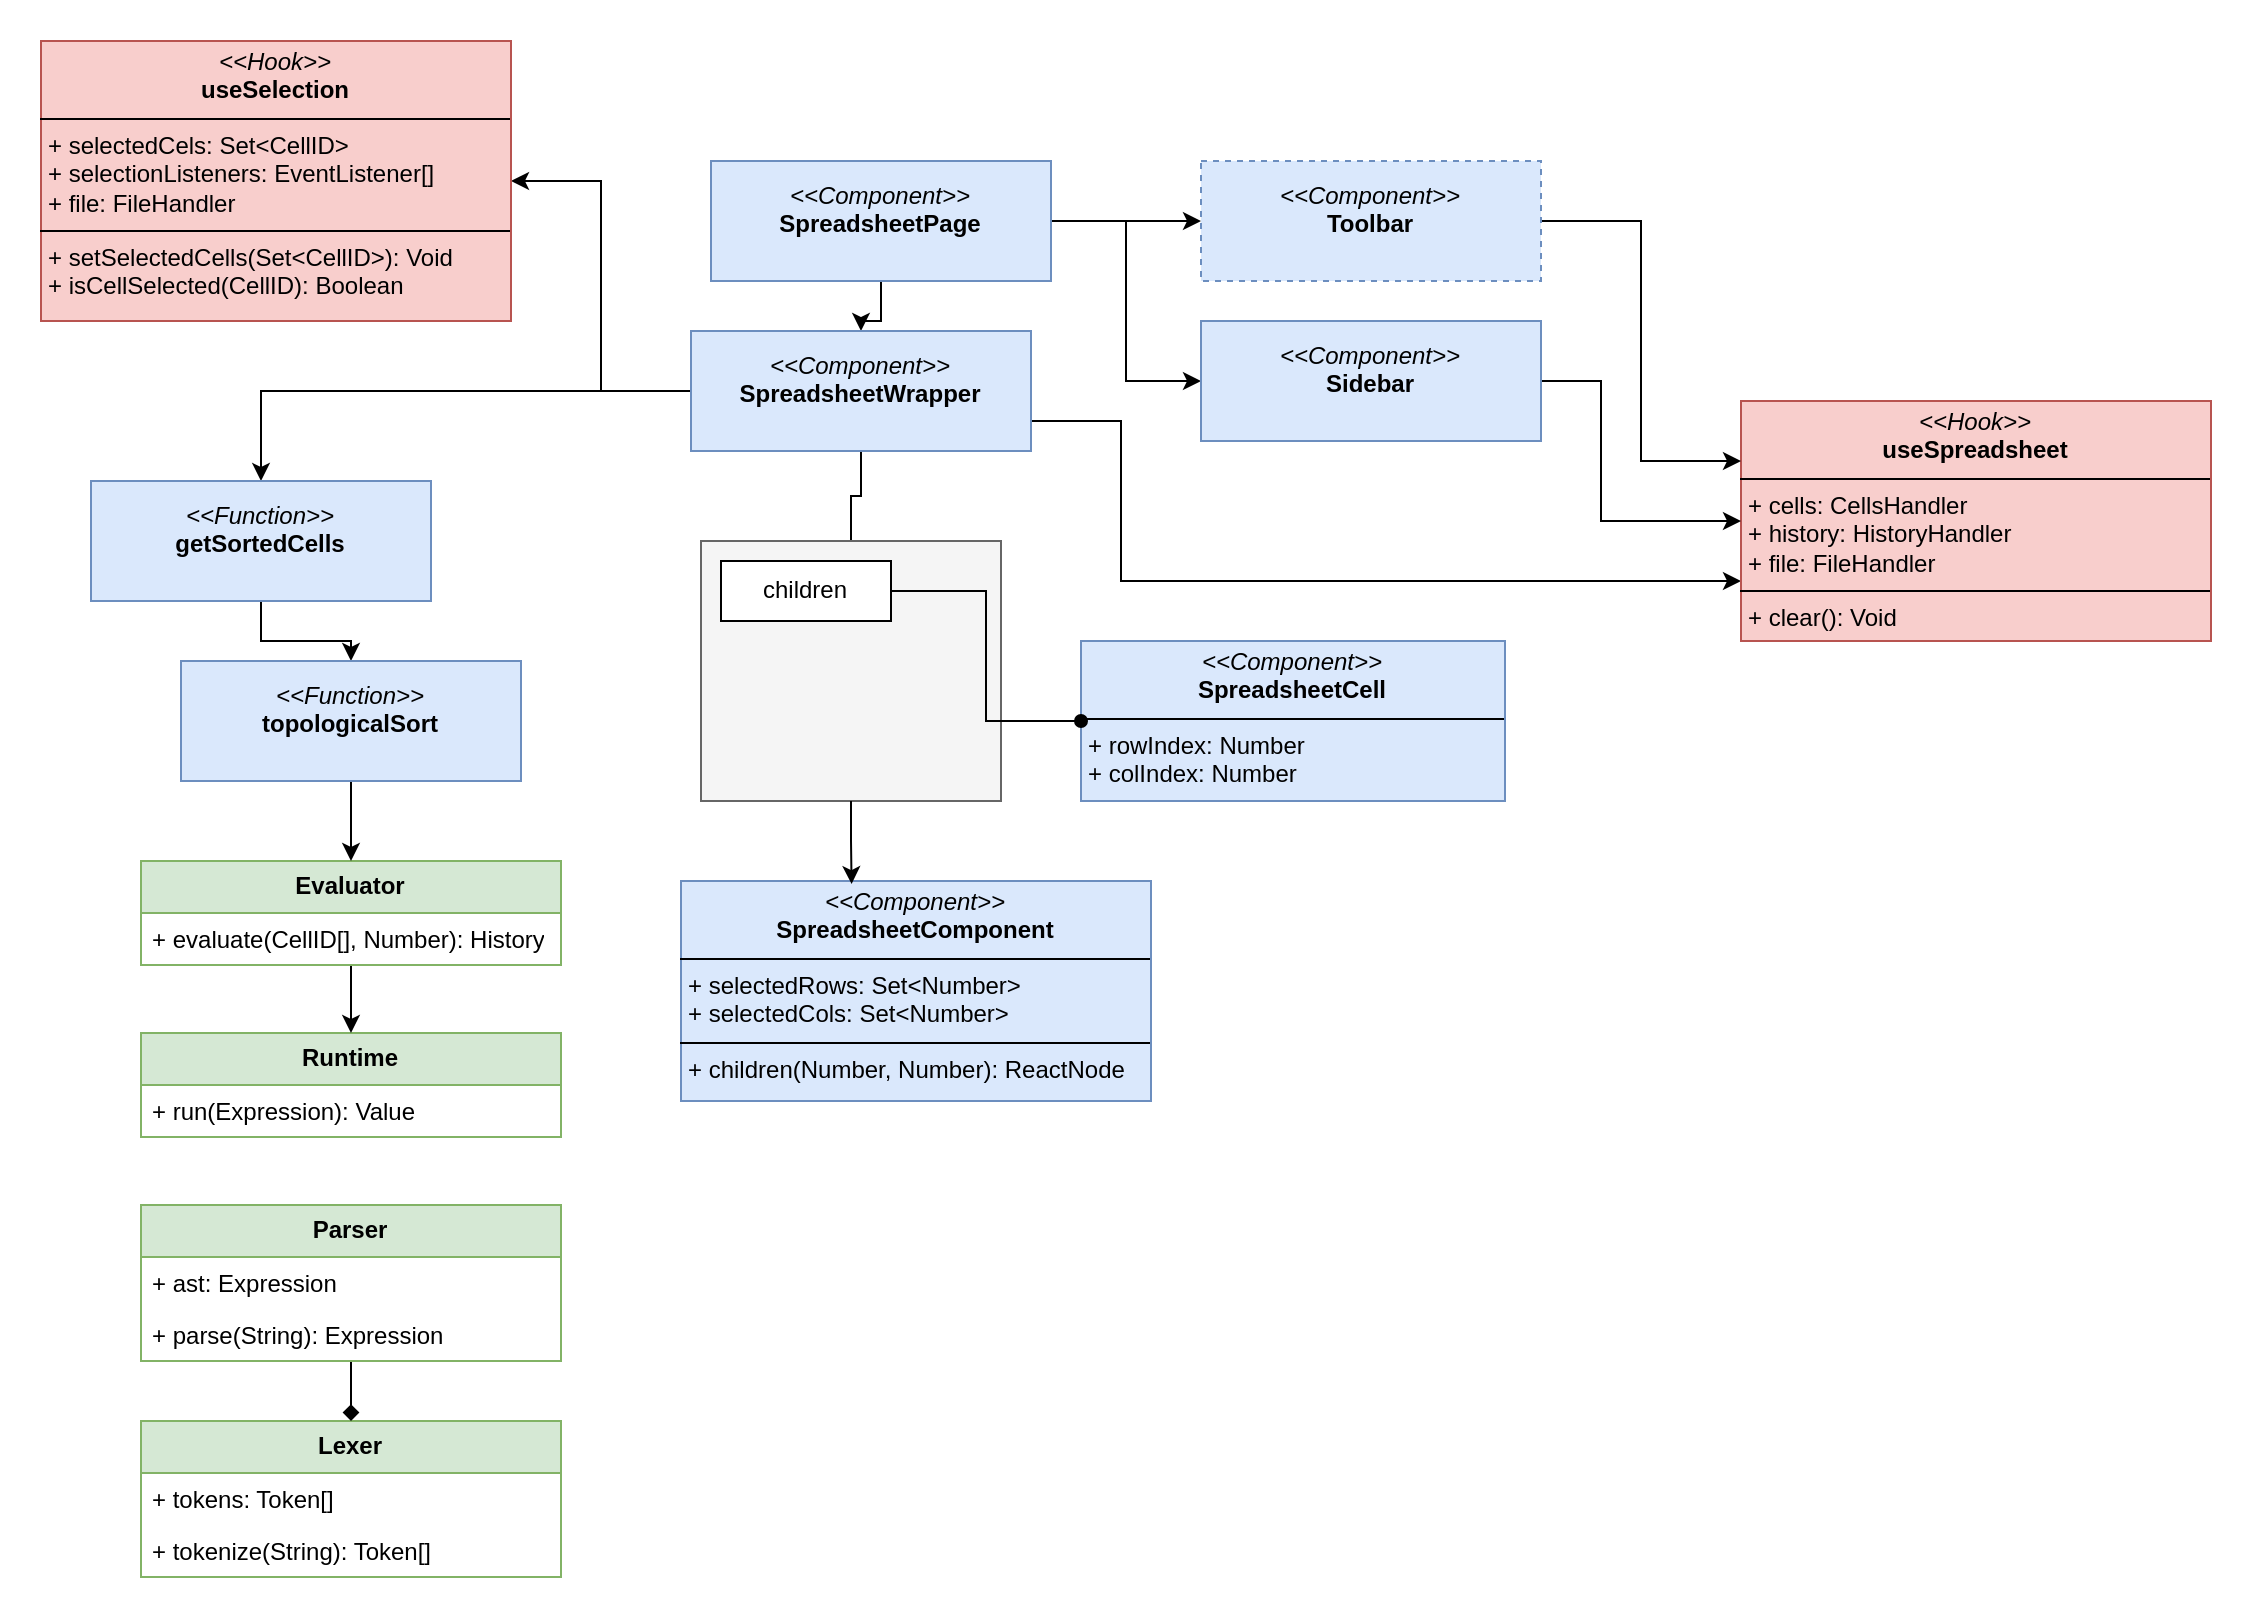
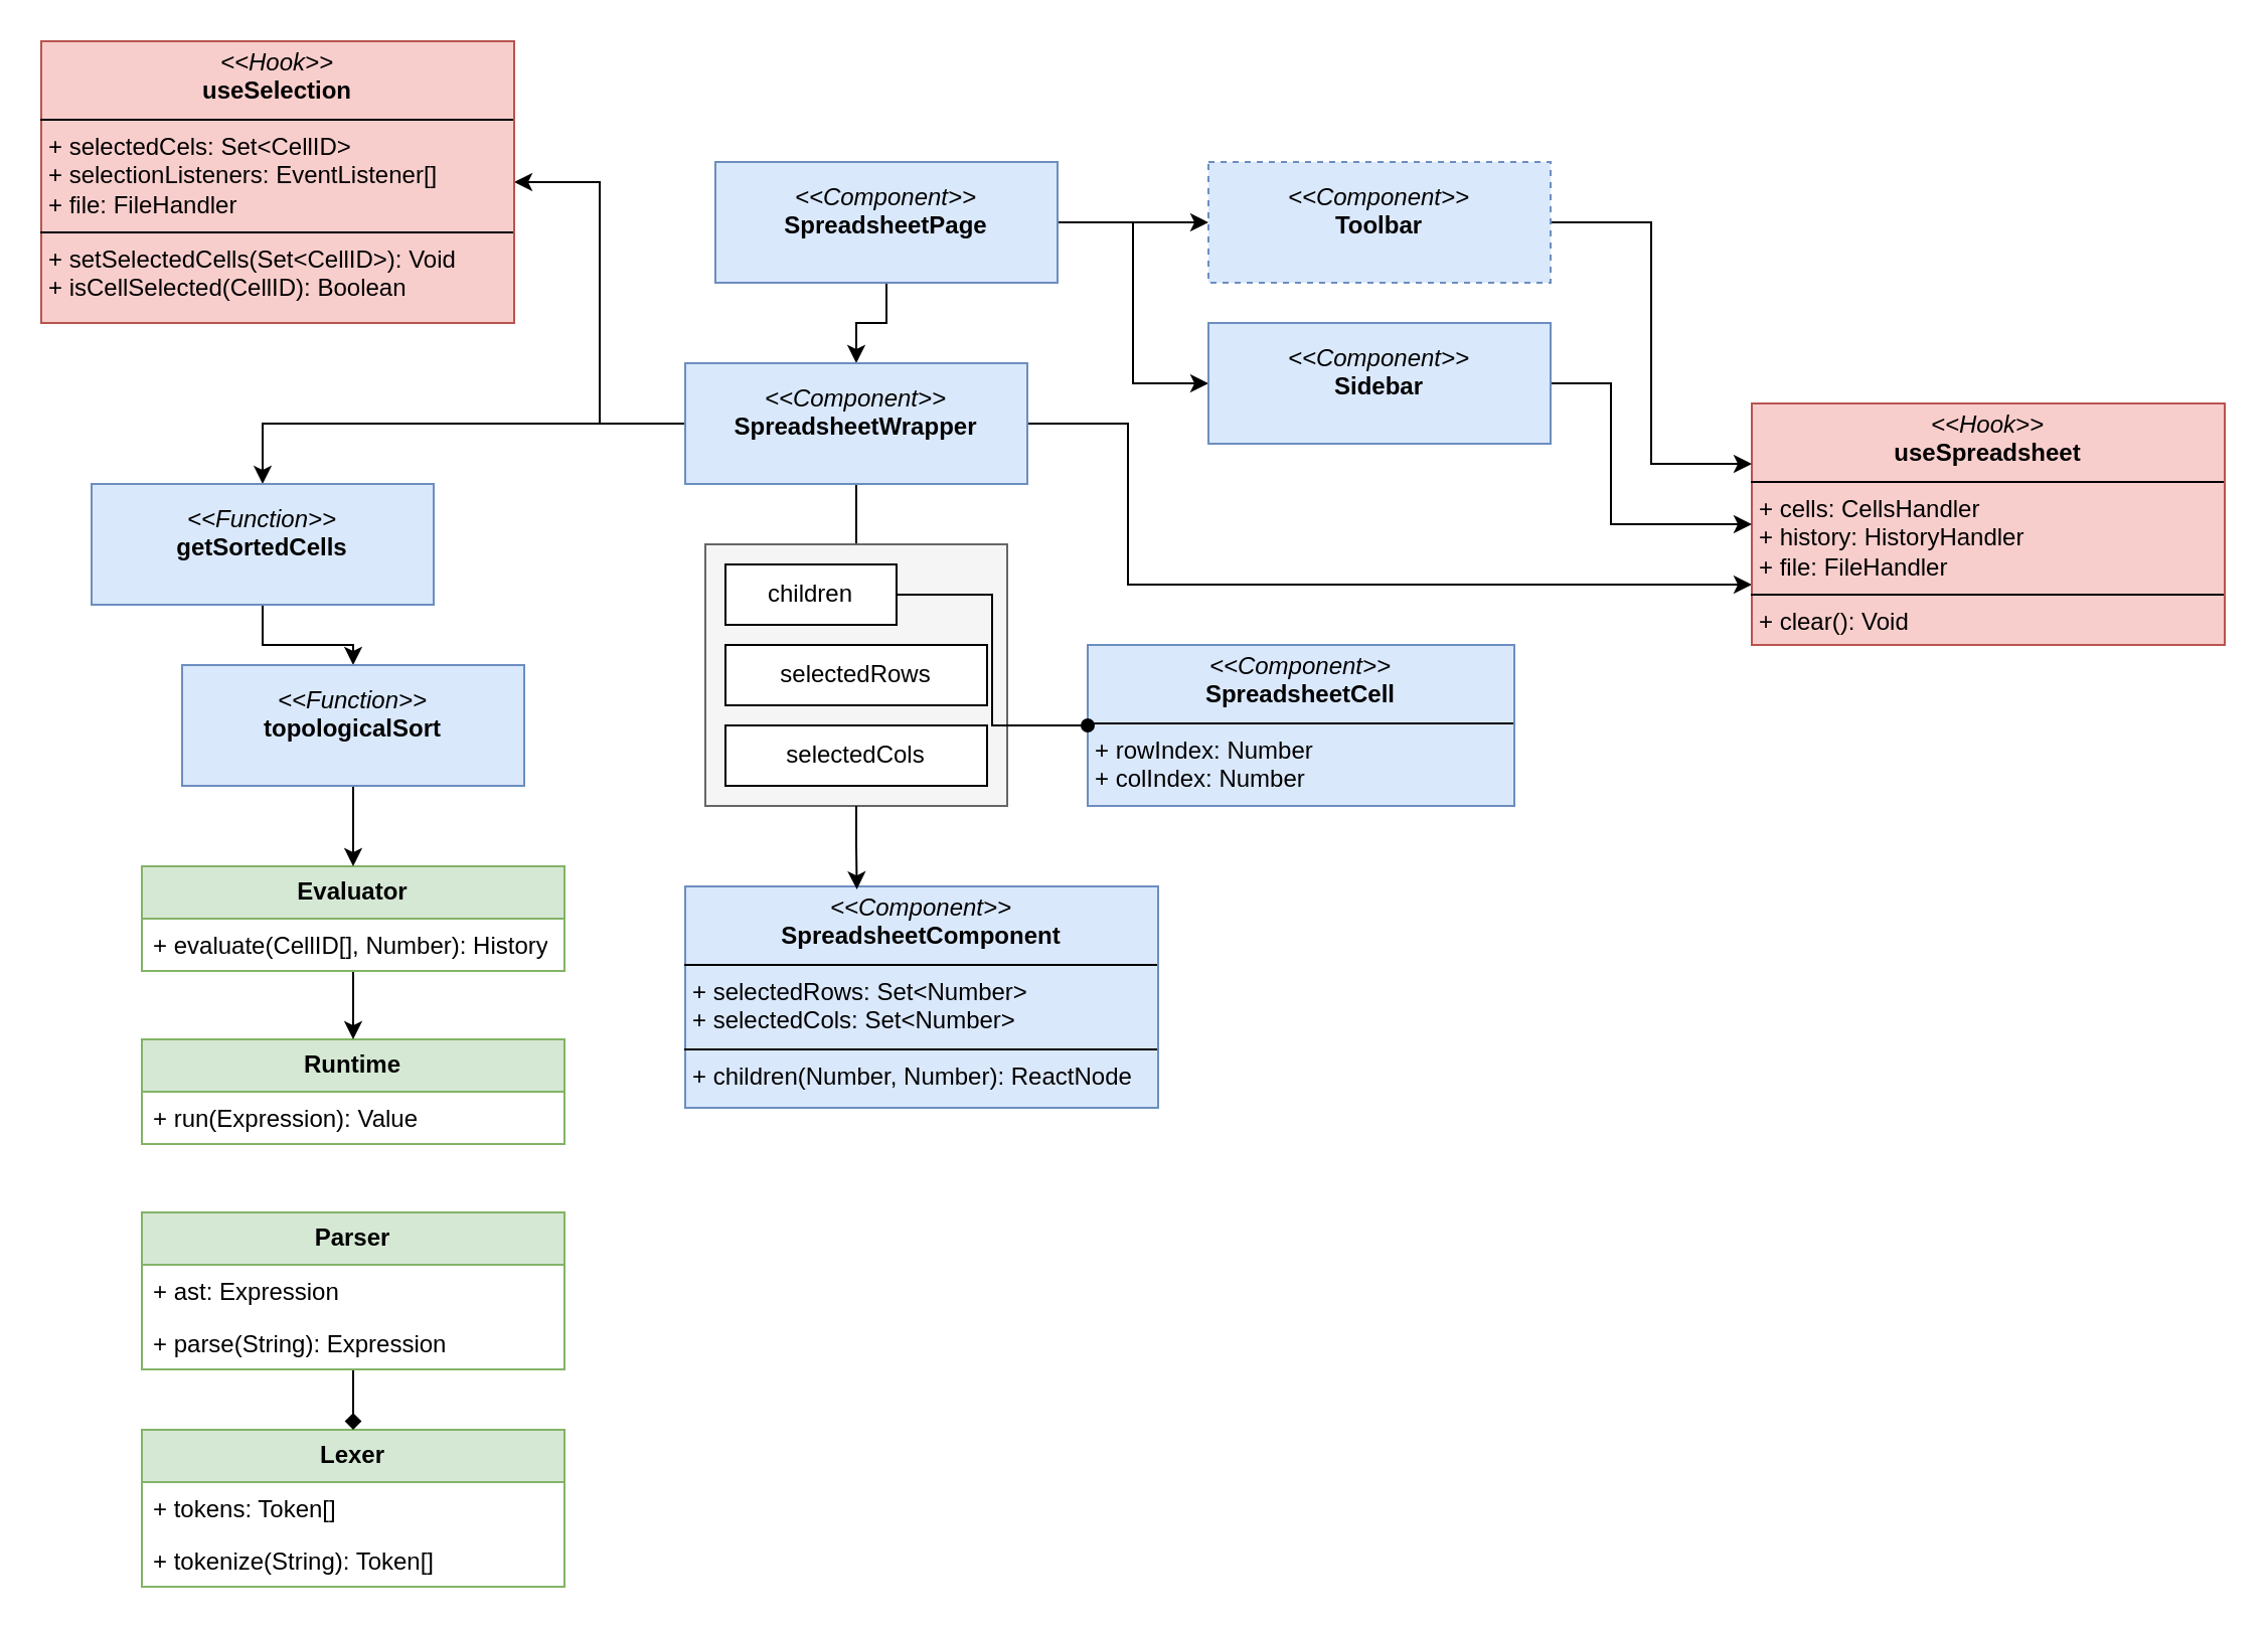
- <mxCell id="11" value="&lt;p style=&quot;margin: 4px 0px 0px;&quot;&gt;&lt;i&gt;&amp;lt;&amp;lt;Component&amp;gt;&amp;gt;&lt;/i&gt;&lt;br&gt;&lt;b&gt;SpreadsheetWrapper&lt;/b&gt;&lt;/p&gt;&lt;p style=&quot;margin: 0px 0px 0px 4px;&quot;&gt;&lt;br&gt;&lt;/p&gt;" style="html=1;whiteSpace=wrap;fillColor=#dae8fc;strokeColor=#6c8ebf;" vertex="1" parent="1"><mxGeometry x="345" y="165" width="170" height="60" as="geometry" /></mxCell>
+ <mxCell id="11" value="&lt;p style=&quot;margin: 4px 0px 0px;&quot;&gt;&lt;i&gt;&amp;lt;&amp;lt;Component&amp;gt;&amp;gt;&lt;/i&gt;&lt;br&gt;&lt;b&gt;SpreadsheetWrapper&lt;/b&gt;&lt;/p&gt;&lt;p style=&quot;margin: 0px 0px 0px 4px;&quot;&gt;&lt;br&gt;&lt;/p&gt;" style="html=1;whiteSpace=wrap;fillColor=#dae8fc;strokeColor=#6c8ebf;" vertex="1" parent="1"><mxGeometry x="340" y="180" width="170" height="60" as="geometry" /></mxCell>
+ <mxCell id="16" value="selectedRows" style="html=1;whiteSpace=wrap;" vertex="1" parent="1"><mxGeometry x="360" y="320" width="130" height="30" as="geometry" /></mxCell>
+ <mxCell id="17" value="selectedCols" style="html=1;whiteSpace=wrap;" vertex="1" parent="1"><mxGeometry x="360" y="360" width="130" height="30" as="geometry" /></mxCell>
